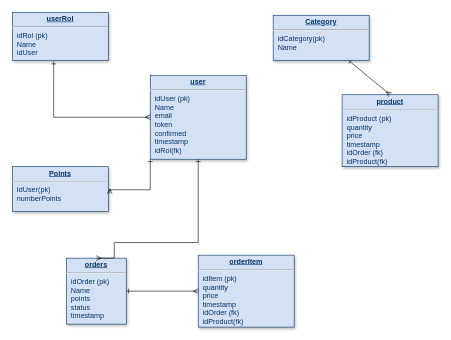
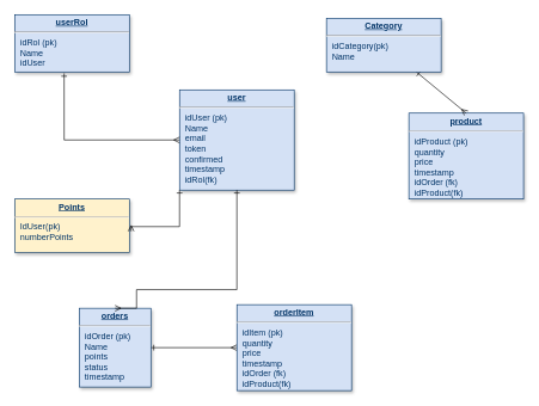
- <mxCell id="2" value="&lt;p style=&quot;margin: 0px; margin-top: 4px; text-align: center; text-decoration: underline;&quot;&gt;&lt;b&gt;Points&lt;/b&gt;&lt;/p&gt;&lt;hr&gt;&lt;p style=&quot;margin: 0px; margin-left: 8px;&quot;&gt;IdUser&lt;span style=&quot;background-color: initial;&quot;&gt;(pk)&lt;/span&gt;&lt;/p&gt;&lt;p style=&quot;margin: 0px; margin-left: 8px;&quot;&gt;numberPoints&lt;/p&gt;&lt;p style=&quot;margin: 0px; margin-left: 8px;&quot;&gt;&lt;br&gt;&lt;/p&gt;" style="verticalAlign=top;align=left;overflow=fill;fontSize=12;fontFamily=Helvetica;html=1;strokeColor=#003366;shadow=1;fillColor=#D4E1F5;fontColor=#003366" parent="1" vertex="1"><mxGeometry x="20" y="277.5" width="160" height="75" as="geometry" /></mxCell>
+ <mxCell id="2" value="&lt;p style=&quot;margin: 0px; margin-top: 4px; text-align: center; text-decoration: underline;&quot;&gt;&lt;b&gt;Points&lt;/b&gt;&lt;/p&gt;&lt;hr&gt;&lt;p style=&quot;margin: 0px; margin-left: 8px;&quot;&gt;IdUser&lt;span style=&quot;background-color: initial;&quot;&gt;(pk)&lt;/span&gt;&lt;/p&gt;&lt;p style=&quot;margin: 0px; margin-left: 8px;&quot;&gt;numberPoints&lt;/p&gt;&lt;p style=&quot;margin: 0px; margin-left: 8px;&quot;&gt;&lt;br&gt;&lt;/p&gt;" style="verticalAlign=top;align=left;overflow=fill;fontSize=12;fontFamily=Helvetica;html=1;strokeColor=#003366;shadow=1;fillColor=#fff2cc;fontColor=#003366;" parent="1" vertex="1"><mxGeometry x="20" y="277.5" width="160" height="75" as="geometry" /></mxCell>
